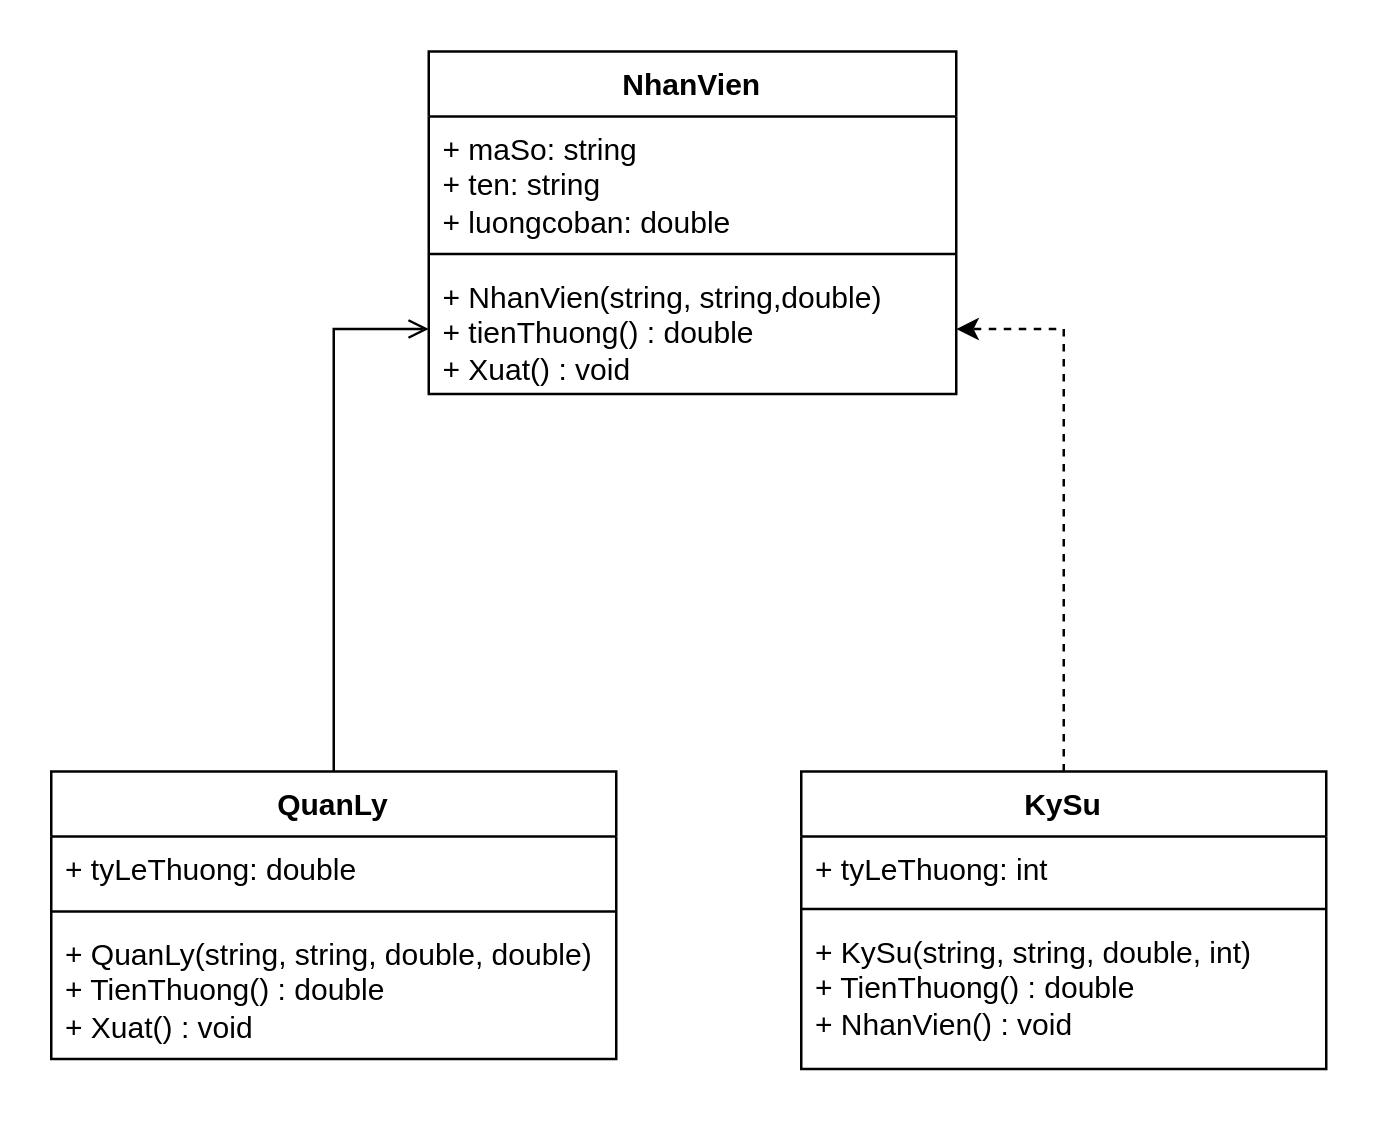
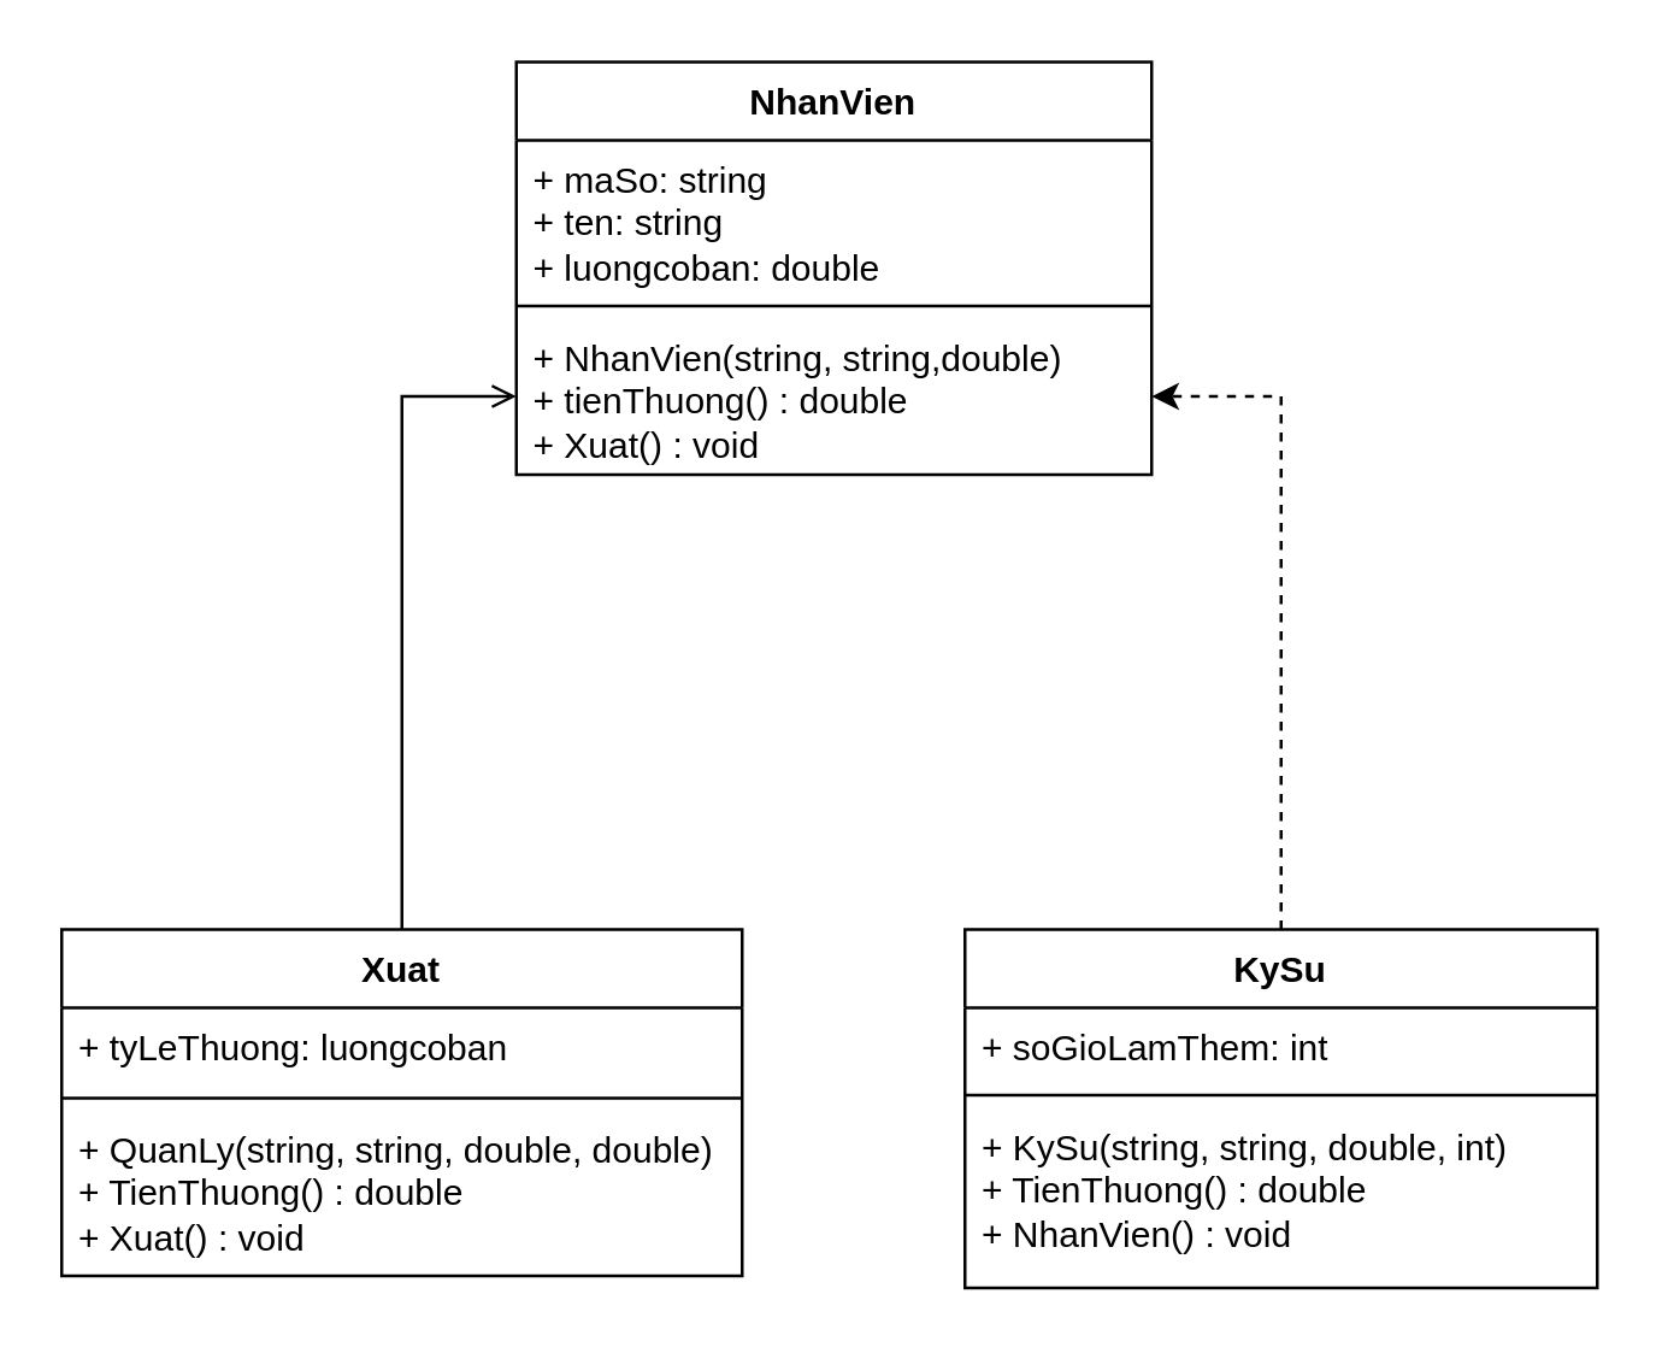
- <mxCell id="7" value="QuanLy" style="swimlane;fontStyle=1;align=center;verticalAlign=top;childLayout=stackLayout;horizontal=1;startSize=26;horizontalStack=0;resizeParent=1;resizeParentMax=0;resizeLast=0;collapsible=1;marginBottom=0;whiteSpace=wrap;html=1;" vertex="1" parent="1"><mxGeometry x="20" y="308" width="226" height="115" as="geometry" /></mxCell>
+ <mxCell id="7" value="Xuat" style="swimlane;fontStyle=1;align=center;verticalAlign=top;childLayout=stackLayout;horizontal=1;startSize=26;horizontalStack=0;resizeParent=1;resizeParentMax=0;resizeLast=0;collapsible=1;marginBottom=0;whiteSpace=wrap;html=1;" vertex="1" parent="1"><mxGeometry x="20" y="308" width="226" height="115" as="geometry" /></mxCell>
- <mxCell id="8" value="+ tyLeThuong: double" style="text;strokeColor=none;fillColor=none;align=left;verticalAlign=top;spacingLeft=4;spacingRight=4;overflow=hidden;rotatable=0;points=[[0,0.5],[1,0.5]];portConstraint=eastwest;whiteSpace=wrap;html=1;" vertex="1" parent="7"><mxGeometry y="26" width="226" height="26" as="geometry" /></mxCell>
+ <mxCell id="8" value="+ tyLeThuong: luongcoban" style="text;strokeColor=none;fillColor=none;align=left;verticalAlign=top;spacingLeft=4;spacingRight=4;overflow=hidden;rotatable=0;points=[[0,0.5],[1,0.5]];portConstraint=eastwest;whiteSpace=wrap;html=1;" vertex="1" parent="7"><mxGeometry y="26" width="226" height="26" as="geometry" /></mxCell>
- <mxCell id="13" value="+ tyLeThuong: int" style="text;strokeColor=none;fillColor=none;align=left;verticalAlign=top;spacingLeft=4;spacingRight=4;overflow=hidden;rotatable=0;points=[[0,0.5],[1,0.5]];portConstraint=eastwest;whiteSpace=wrap;html=1;" vertex="1" parent="12"><mxGeometry y="26" width="210" height="25" as="geometry" /></mxCell>
+ <mxCell id="13" value="+ soGioLamThem: int" style="text;strokeColor=none;fillColor=none;align=left;verticalAlign=top;spacingLeft=4;spacingRight=4;overflow=hidden;rotatable=0;points=[[0,0.5],[1,0.5]];portConstraint=eastwest;whiteSpace=wrap;html=1;" vertex="1" parent="12"><mxGeometry y="26" width="210" height="25" as="geometry" /></mxCell>
